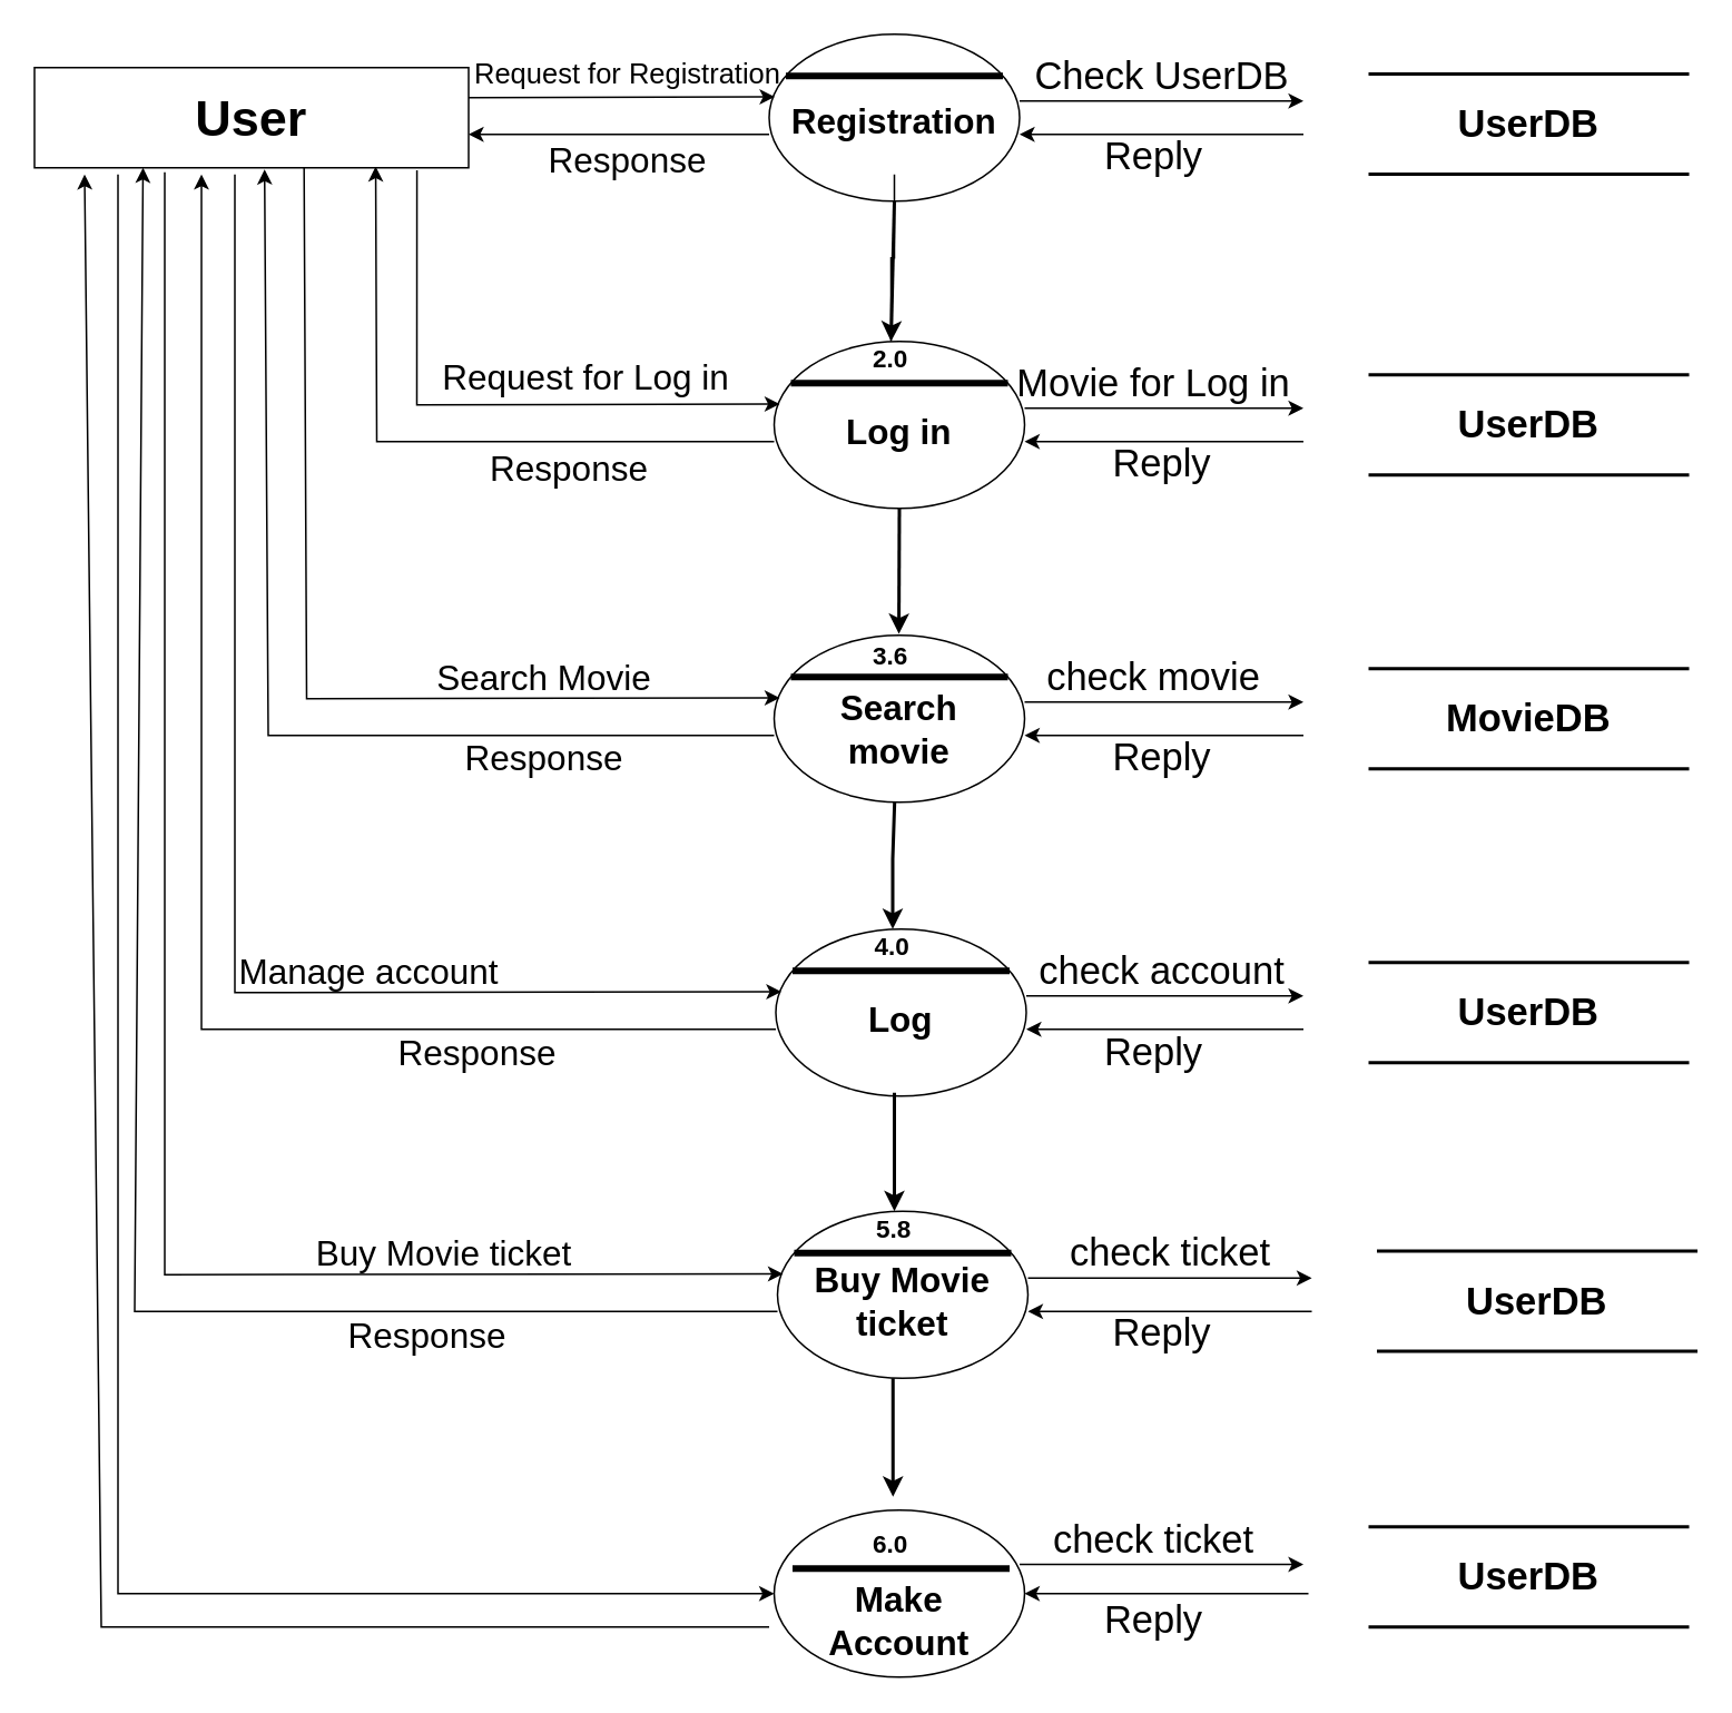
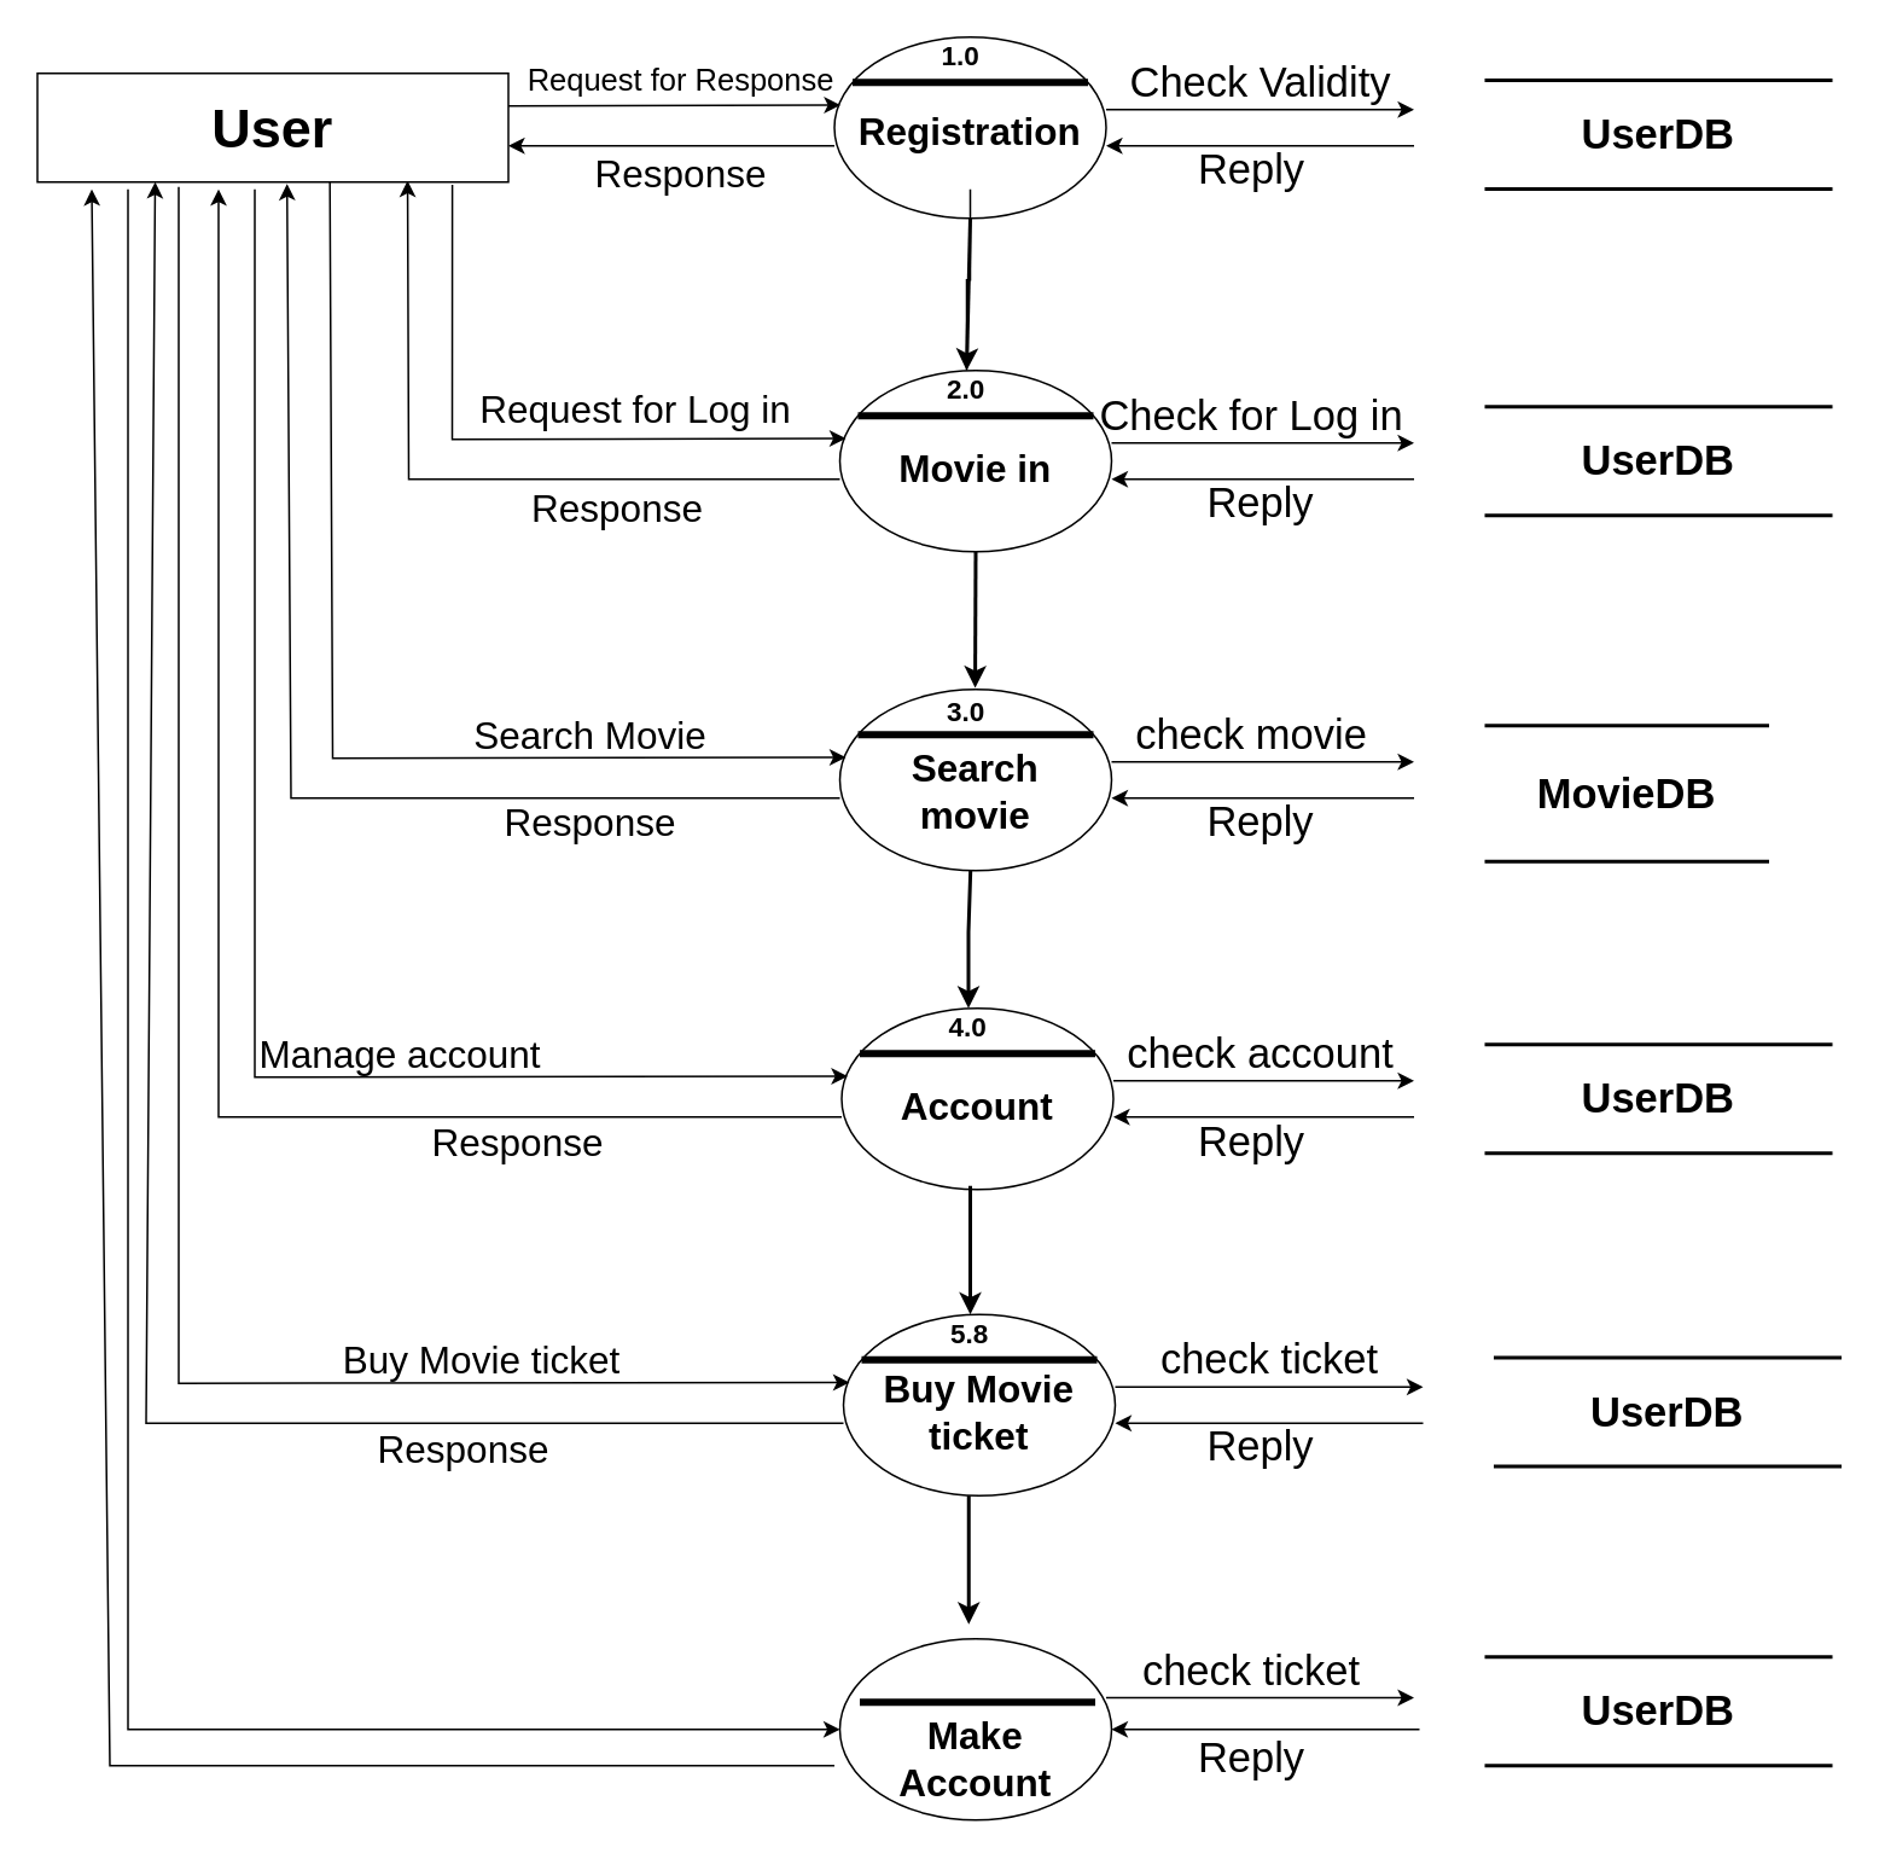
+ <mxCell id="6" value="1.0" style="text;html=1;strokeColor=none;fillColor=none;align=center;verticalAlign=middle;whiteSpace=wrap;rounded=0;fontSize=15;fontStyle=1" parent="1" vertex="1"><mxGeometry x="505" y="20" width="50" height="20" as="geometry" /></mxCell>
- <mxCell id="49" value="Request for Registration" style="text;html=1;align=center;verticalAlign=middle;resizable=0;points=[];autosize=1;strokeColor=none;fillColor=none;fontSize=17;" parent="1" vertex="1"><mxGeometry x="275" y="30" width="200" height="30" as="geometry" /></mxCell>
+ <mxCell id="49" value="Request for Response" style="text;html=1;align=center;verticalAlign=middle;resizable=0;points=[];autosize=1;strokeColor=none;fillColor=none;fontSize=17;" parent="1" vertex="1"><mxGeometry x="275" y="30" width="200" height="30" as="geometry" /></mxCell>
- <mxCell id="41" value="Check UserDB" style="text;html=1;align=center;verticalAlign=middle;resizable=0;points=[];autosize=1;strokeColor=none;fillColor=none;fontSize=23;" parent="1" vertex="1"><mxGeometry x="615" y="30" width="160" height="30" as="geometry" /></mxCell>
+ <mxCell id="41" value="Check Validity" style="text;html=1;align=center;verticalAlign=middle;resizable=0;points=[];autosize=1;strokeColor=none;fillColor=none;fontSize=23;" parent="1" vertex="1"><mxGeometry x="615" y="30" width="160" height="30" as="geometry" /></mxCell>
- <mxCell id="43" value="Movie for Log in" style="text;html=1;align=center;verticalAlign=middle;resizable=0;points=[];autosize=1;strokeColor=none;fillColor=none;fontSize=23;" parent="1" vertex="1"><mxGeometry x="600" y="214" width="180" height="30" as="geometry" /></mxCell>
+ <mxCell id="43" value="Check for Log in" style="text;html=1;align=center;verticalAlign=middle;resizable=0;points=[];autosize=1;strokeColor=none;fillColor=none;fontSize=23;" parent="1" vertex="1"><mxGeometry x="600" y="214" width="180" height="30" as="geometry" /></mxCell>
- <mxCell id="12" value="Log in" style="text;html=1;strokeColor=none;fillColor=none;align=center;verticalAlign=middle;whiteSpace=wrap;rounded=0;fontSize=21;fontStyle=1" parent="1" vertex="1"><mxGeometry x="473" y="224" width="130" height="67.5" as="geometry" /></mxCell>
+ <mxCell id="12" value="Movie in" style="text;html=1;strokeColor=none;fillColor=none;align=center;verticalAlign=middle;whiteSpace=wrap;rounded=0;fontSize=21;fontStyle=1" parent="1" vertex="1"><mxGeometry x="473" y="224" width="130" height="67.5" as="geometry" /></mxCell>
- <mxCell id="22" value="3.6" style="text;html=1;strokeColor=none;fillColor=none;align=center;verticalAlign=middle;whiteSpace=wrap;rounded=0;fontSize=15;fontStyle=1" parent="1" vertex="1"><mxGeometry x="508" y="380" width="50" height="24" as="geometry" /></mxCell>
+ <mxCell id="22" value="3.0" style="text;html=1;strokeColor=none;fillColor=none;align=center;verticalAlign=middle;whiteSpace=wrap;rounded=0;fontSize=15;fontStyle=1" parent="1" vertex="1"><mxGeometry x="508" y="380" width="50" height="24" as="geometry" /></mxCell>
- <mxCell id="39" value="MovieDB" style="shape=partialRectangle;whiteSpace=wrap;html=1;left=0;right=0;fillColor=none;fontSize=23;fontStyle=1;verticalAlign=middle;horizontal=1;spacing=2;labelBorderColor=none;strokeWidth=2;" parent="1" vertex="1"><mxGeometry x="820" y="400" width="190" height="60" as="geometry" /></mxCell>
+ <mxCell id="39" value="MovieDB" style="shape=partialRectangle;whiteSpace=wrap;html=1;left=0;right=0;fillColor=none;fontSize=23;fontStyle=1;verticalAlign=middle;horizontal=1;spacing=2;labelBorderColor=none;strokeWidth=2;" parent="1" vertex="1"><mxGeometry x="820" y="400" width="155" height="75" as="geometry" /></mxCell>
- <mxCell id="28" value="Log" style="text;html=1;strokeColor=none;fillColor=none;align=center;verticalAlign=middle;whiteSpace=wrap;rounded=0;fontSize=21;fontStyle=1" parent="1" vertex="1"><mxGeometry x="474" y="576" width="130" height="67.5" as="geometry" /></mxCell>
+ <mxCell id="28" value="Account" style="text;html=1;strokeColor=none;fillColor=none;align=center;verticalAlign=middle;whiteSpace=wrap;rounded=0;fontSize=21;fontStyle=1" parent="1" vertex="1"><mxGeometry x="474" y="576" width="130" height="67.5" as="geometry" /></mxCell>
- <mxCell id="80" value="6.0" style="text;html=1;strokeColor=none;fillColor=none;align=center;verticalAlign=middle;whiteSpace=wrap;rounded=0;fontSize=15;fontStyle=1" vertex="1" parent="1"><mxGeometry x="508" y="914" width="50" height="20" as="geometry" /></mxCell>
